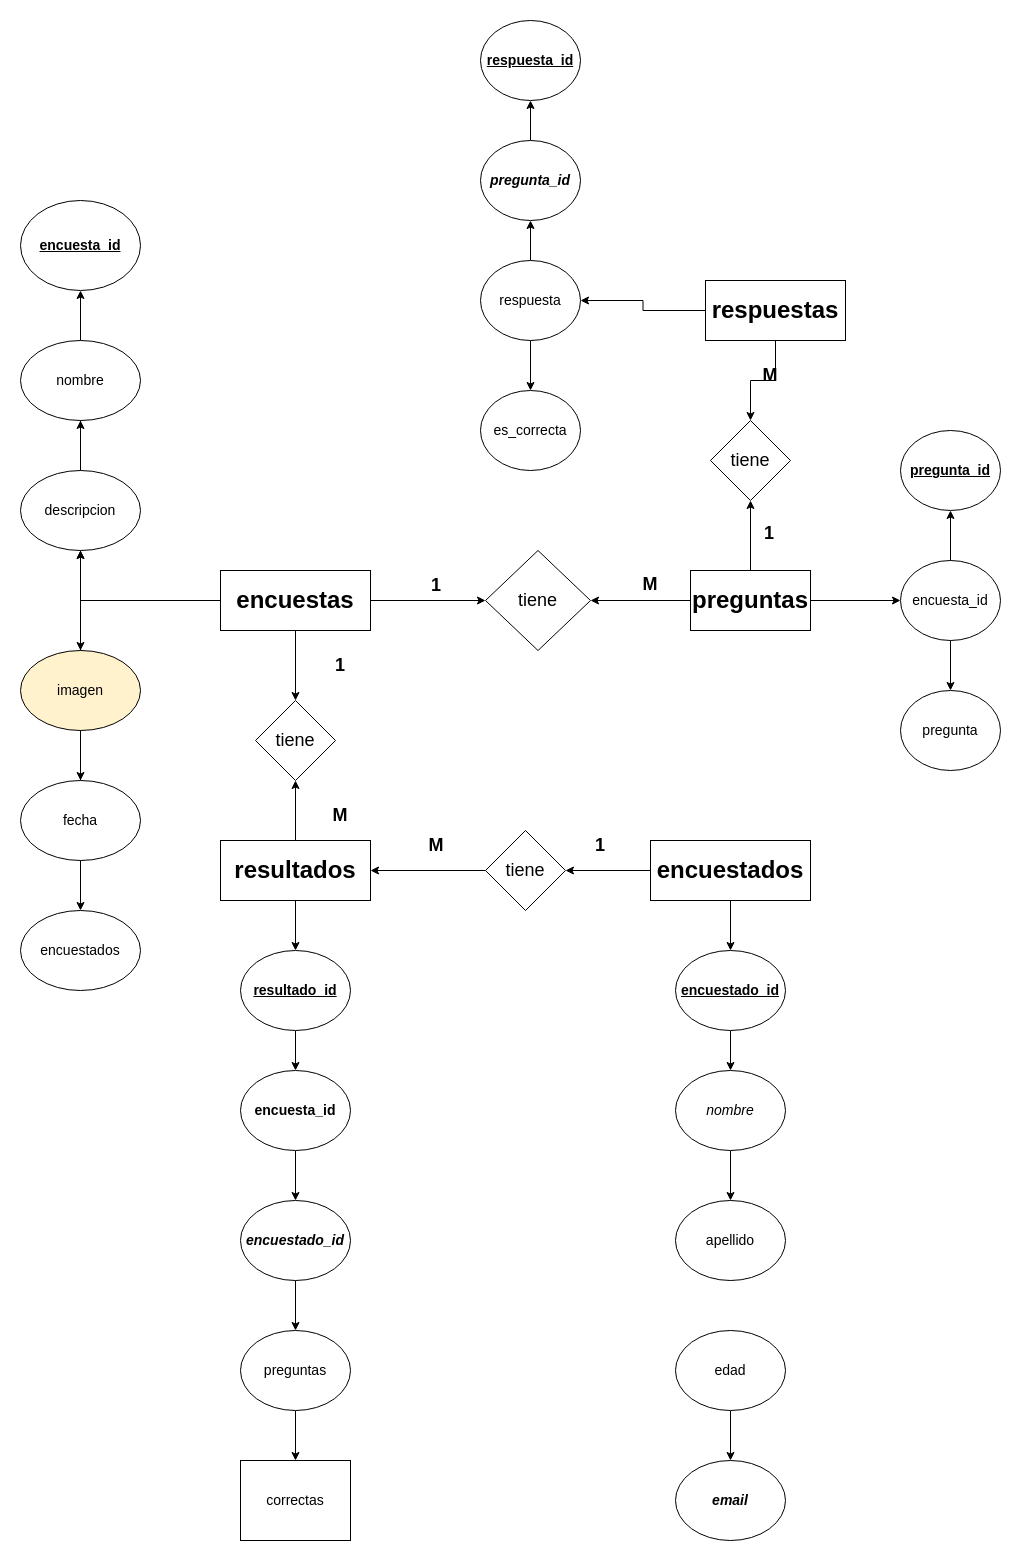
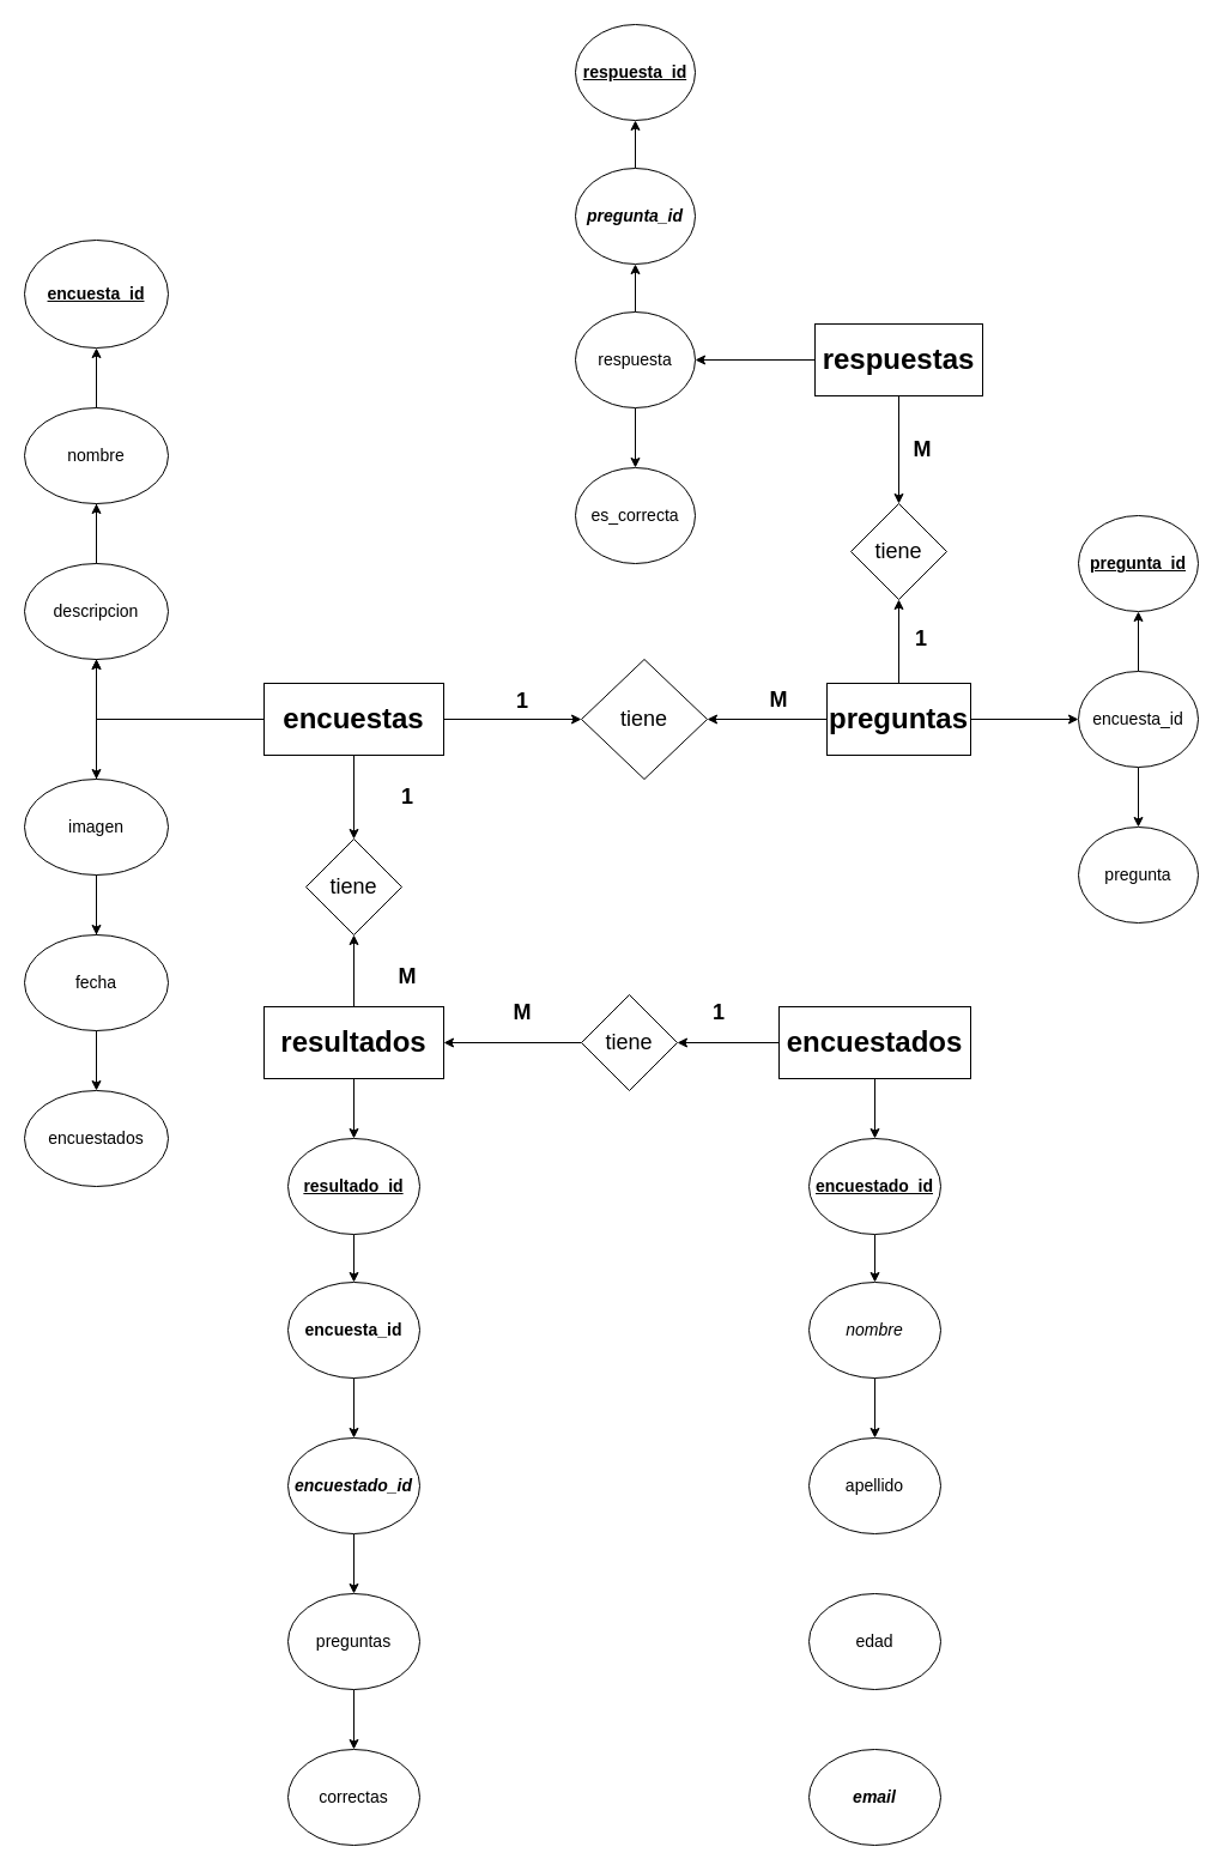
- <mxCell id="35" value="&lt;font style=&quot;font-size: 24px;&quot;&gt;&lt;b&gt;respuestas&lt;/b&gt;&lt;/font&gt;" style="rounded=0;whiteSpace=wrap;html=1;" parent="1" vertex="1"><mxGeometry x="705" y="280" width="140" height="60" as="geometry" /></mxCell>
+ <mxCell id="35" value="&lt;font style=&quot;font-size: 24px;&quot;&gt;&lt;b&gt;respuestas&lt;/b&gt;&lt;/font&gt;" style="rounded=0;whiteSpace=wrap;html=1;" parent="1" vertex="1"><mxGeometry x="680" y="270" width="140" height="60" as="geometry" /></mxCell>
- <mxCell id="15" value="&lt;font style=&quot;font-size: 14px;&quot;&gt;imagen&lt;/font&gt;" style="ellipse;whiteSpace=wrap;html=1;rounded=0;fillColor=#fff2cc;" parent="1" vertex="1"><mxGeometry x="20" y="650" width="120" height="80" as="geometry" /></mxCell>
+ <mxCell id="15" value="&lt;font style=&quot;font-size: 14px;&quot;&gt;imagen&lt;/font&gt;" style="ellipse;whiteSpace=wrap;html=1;rounded=0;" parent="1" vertex="1"><mxGeometry x="20" y="650" width="120" height="80" as="geometry" /></mxCell>
- <mxCell id="60" value="" style="edgeStyle=orthogonalEdgeStyle;rounded=0;orthogonalLoop=1;jettySize=auto;html=1;" parent="1" source="61" target="62" edge="1"><mxGeometry relative="1" as="geometry" /></mxCell>
- <mxCell id="64" value="&lt;font style=&quot;font-size: 14px;&quot;&gt;correctas&lt;/font&gt;" style="whiteSpace=wrap;html=1;rounded=0;" parent="1" vertex="1"><mxGeometry x="240" y="1460" width="110" height="80" as="geometry" /></mxCell>
+ <mxCell id="64" value="&lt;font style=&quot;font-size: 14px;&quot;&gt;correctas&lt;/font&gt;" style="ellipse;whiteSpace=wrap;html=1;rounded=0;" parent="1" vertex="1"><mxGeometry x="240" y="1460" width="110" height="80" as="geometry" /></mxCell>
